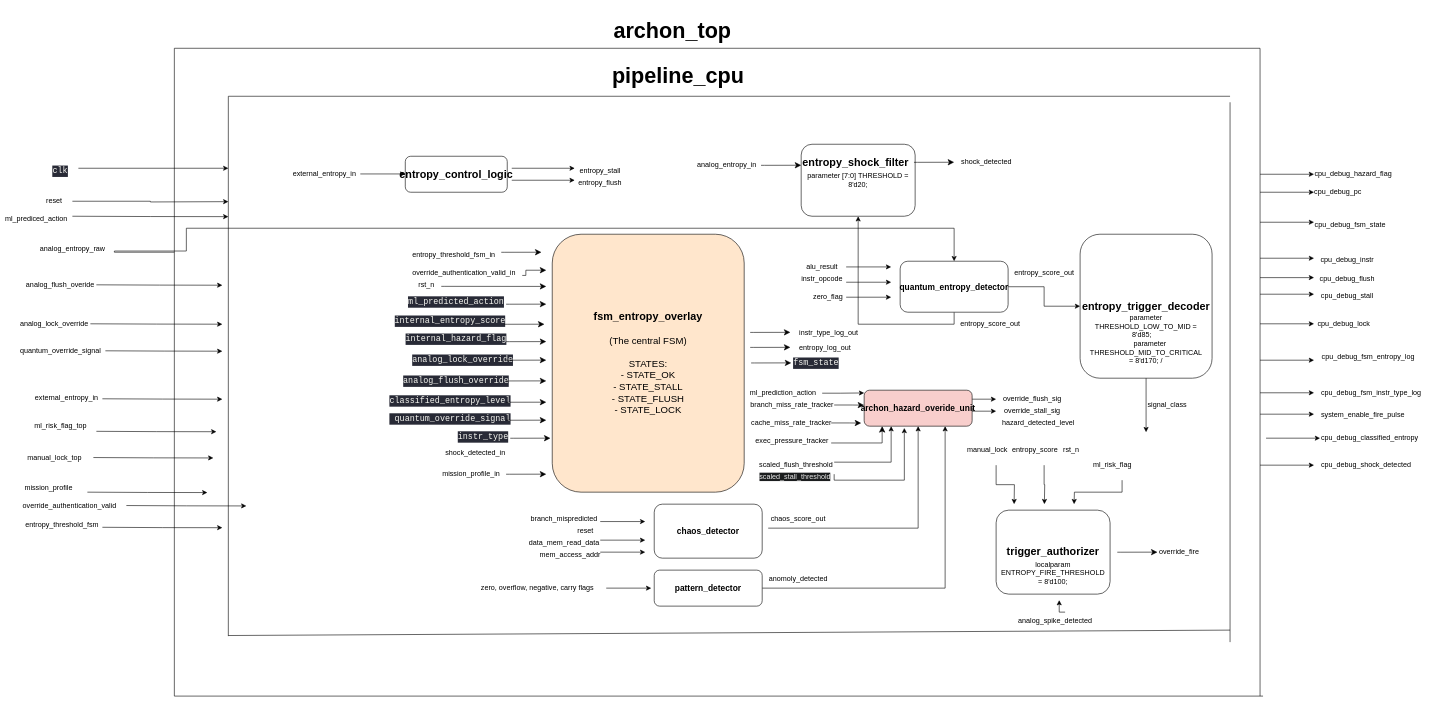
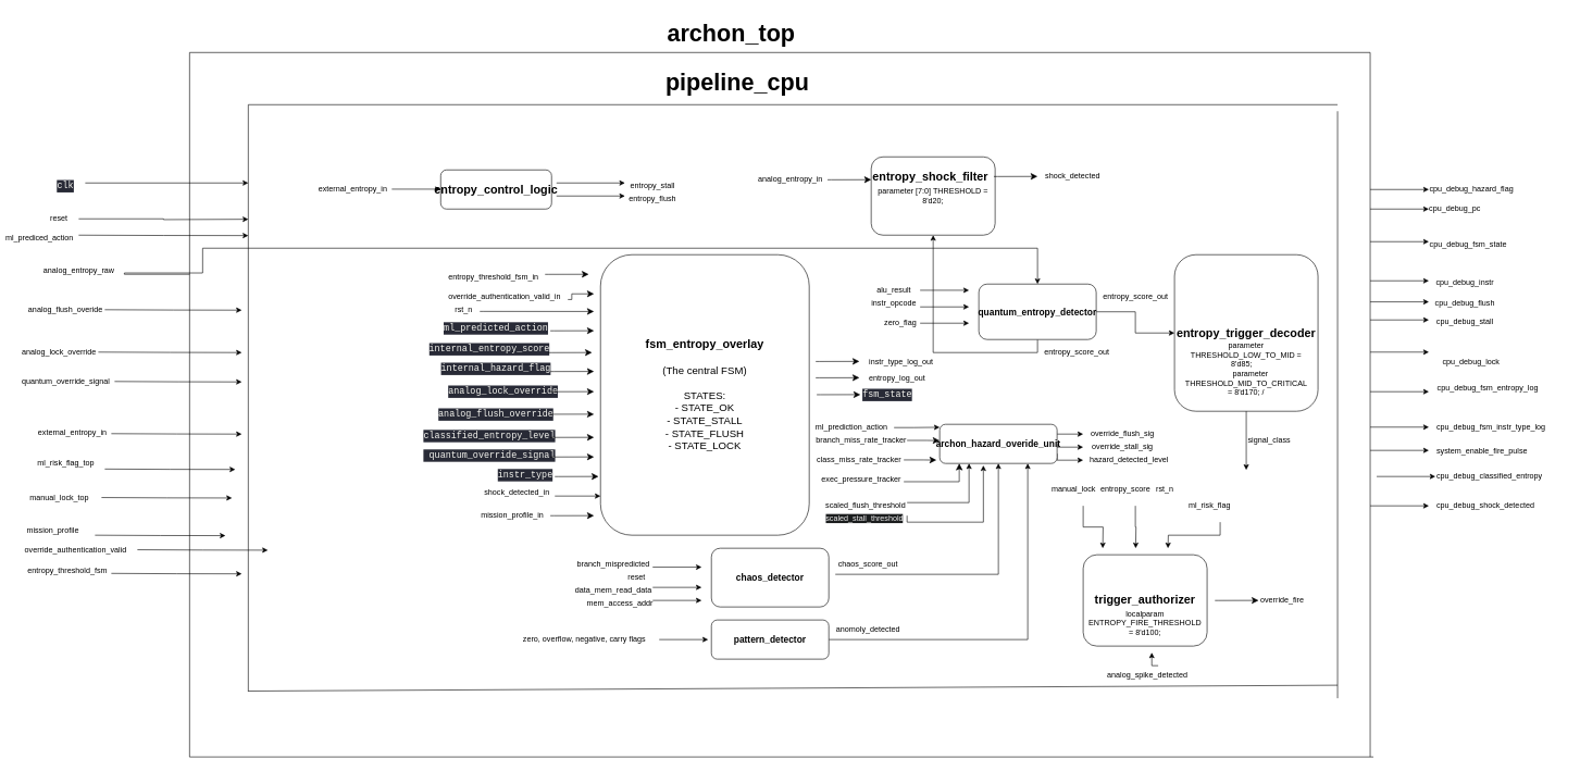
- <mxCell id="89" value="cpu_debug_lock" style="text;html=1;align=center;verticalAlign=middle;whiteSpace=wrap;rounded=0;" parent="1" vertex="1"><mxGeometry x="2210" y="525" width="60" height="30" as="geometry" /></mxCell>
+ <mxCell id="89" value="cpu_debug_lock" style="text;html=1;align=center;verticalAlign=middle;whiteSpace=wrap;rounded=0;" parent="1" vertex="1"><mxGeometry x="2225" y="540" width="60" height="30" as="geometry" /></mxCell>
- <mxCell id="2" value="&lt;font style=&quot;font-size: 18px;&quot;&gt;&lt;b&gt;fsm_entropy_overlay&lt;/b&gt;&lt;/font&gt;&lt;div&gt;&lt;font size=&quot;3&quot;&gt;&lt;br&gt;&lt;/font&gt;&lt;/div&gt;&lt;div&gt;&lt;font size=&quot;3&quot;&gt;(The central FSM)&lt;br&gt;&lt;br&gt;&lt;/font&gt;&lt;/div&gt;&lt;div&gt;&lt;font size=&quot;3&quot;&gt;STATES:&lt;/font&gt;&lt;/div&gt;&lt;div&gt;&lt;font size=&quot;3&quot;&gt;- STATE_OK&lt;/font&gt;&lt;/div&gt;&lt;div&gt;&lt;font size=&quot;3&quot;&gt;- STATE_STALL&lt;/font&gt;&lt;/div&gt;&lt;div&gt;&lt;font size=&quot;3&quot;&gt;- STATE_FLUSH&lt;/font&gt;&lt;/div&gt;&lt;div&gt;&lt;font size=&quot;3&quot;&gt;- STATE_LOCK&lt;/font&gt;&lt;/div&gt;" style="rounded=1;whiteSpace=wrap;html=1;fillColor=#ffe6cc;" parent="1" vertex="1"><mxGeometry x="920" y="390" width="320" height="430" as="geometry" /></mxCell>
+ <mxCell id="2" value="&lt;font style=&quot;font-size: 18px;&quot;&gt;&lt;b&gt;fsm_entropy_overlay&lt;/b&gt;&lt;/font&gt;&lt;div&gt;&lt;font size=&quot;3&quot;&gt;&lt;br&gt;&lt;/font&gt;&lt;/div&gt;&lt;div&gt;&lt;font size=&quot;3&quot;&gt;(The central FSM)&lt;br&gt;&lt;br&gt;&lt;/font&gt;&lt;/div&gt;&lt;div&gt;&lt;font size=&quot;3&quot;&gt;STATES:&lt;/font&gt;&lt;/div&gt;&lt;div&gt;&lt;font size=&quot;3&quot;&gt;- STATE_OK&lt;/font&gt;&lt;/div&gt;&lt;div&gt;&lt;font size=&quot;3&quot;&gt;- STATE_STALL&lt;/font&gt;&lt;/div&gt;&lt;div&gt;&lt;font size=&quot;3&quot;&gt;- STATE_FLUSH&lt;/font&gt;&lt;/div&gt;&lt;div&gt;&lt;font size=&quot;3&quot;&gt;- STATE_LOCK&lt;/font&gt;&lt;/div&gt;" style="rounded=1;whiteSpace=wrap;html=1;" parent="1" vertex="1"><mxGeometry x="920" y="390" width="320" height="430" as="geometry" /></mxCell>
- <mxCell id="30" value="&lt;font style=&quot;font-size: 14px;&quot;&gt;&lt;b&gt;archon_hazard_overide_unit&lt;/b&gt;&lt;/font&gt;" style="rounded=1;whiteSpace=wrap;html=1;fillColor=#f8cecc;" parent="1" vertex="1"><mxGeometry x="1440" y="650" width="180" height="60" as="geometry" /></mxCell>
+ <mxCell id="30" value="&lt;font style=&quot;font-size: 14px;&quot;&gt;&lt;b&gt;archon_hazard_overide_unit&lt;/b&gt;&lt;/font&gt;" style="rounded=1;whiteSpace=wrap;html=1;" parent="1" vertex="1"><mxGeometry x="1440" y="650" width="180" height="60" as="geometry" /></mxCell>
- <mxCell id="61" value="cache_miss_rate_tracker" style="text;whiteSpace=wrap;html=1;" parent="1" vertex="1"><mxGeometry x="1250" y="690" width="170" height="40" as="geometry" /></mxCell>
+ <mxCell id="61" value="class_miss_rate_tracker" style="text;whiteSpace=wrap;html=1;" parent="1" vertex="1"><mxGeometry x="1250" y="690" width="170" height="40" as="geometry" /></mxCell>
+ <mxCell id="29" style="edgeStyle=orthogonalEdgeStyle;rounded=0;orthogonalLoop=1;jettySize=auto;html=1;exitX=1;exitY=0.75;exitDx=0;exitDy=0;" parent="1" source="30" target="73" edge="1"><mxGeometry relative="1" as="geometry"><Array as="points"><mxPoint x="1620" y="705" /></Array></mxGeometry></mxCell>
+ <mxCell id="130" value="" style="edgeStyle=orthogonalEdgeStyle;rounded=0;orthogonalLoop=1;jettySize=auto;html=1;" edge="1" parent="1" source="131" target="2"><mxGeometry relative="1" as="geometry"><Array as="points"><mxPoint x="950" y="760" /><mxPoint x="950" y="760" /></Array></mxGeometry></mxCell>
